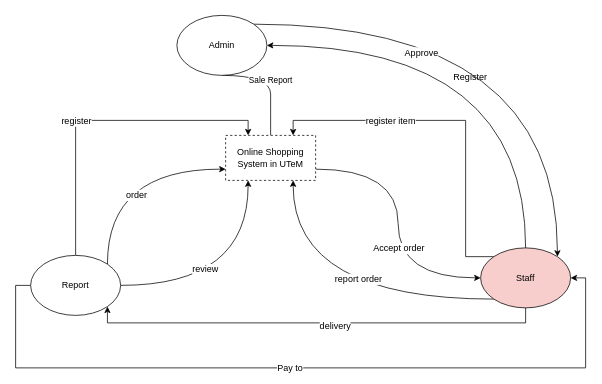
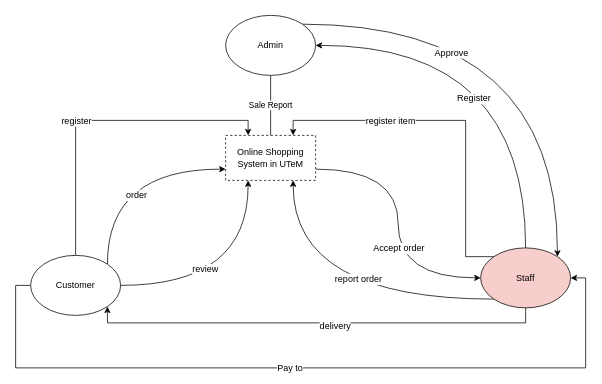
- <mxCell id="17" value="Admin&lt;br&gt;" parent="1" style="ellipse;whiteSpace=wrap;html=1;" vertex="1"><mxGeometry x="235" y="20" as="geometry" width="120" height="80" /></mxCell>
+ <mxCell id="17" value="Admin&lt;br&gt;" parent="1" style="ellipse;whiteSpace=wrap;html=1;" vertex="1"><mxGeometry as="geometry" x="300" y="20" width="120" height="80" /></mxCell>
- <mxCell id="26" value="Report" parent="1" style="ellipse;whiteSpace=wrap;html=1;" vertex="1"><mxGeometry as="geometry" x="40" y="340" width="120" height="80" /></mxCell>
+ <mxCell id="26" value="Customer" parent="1" style="ellipse;whiteSpace=wrap;html=1;" vertex="1"><mxGeometry as="geometry" x="40" y="340" width="120" height="80" /></mxCell>
